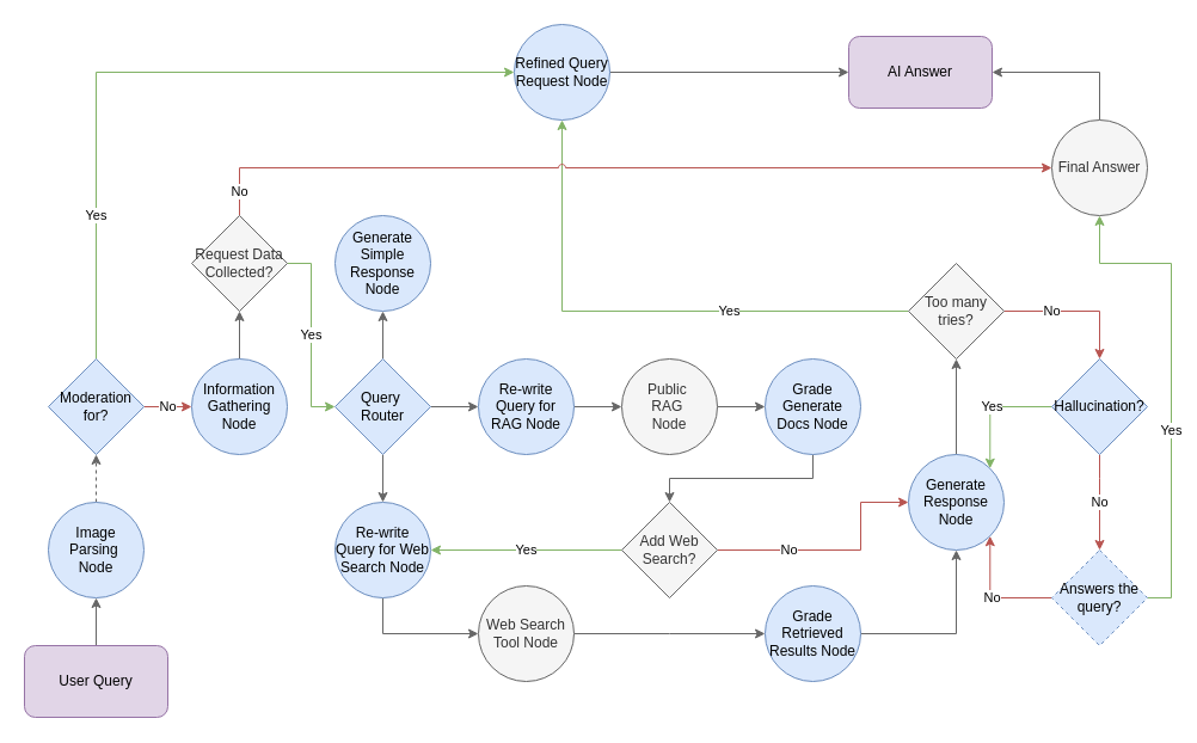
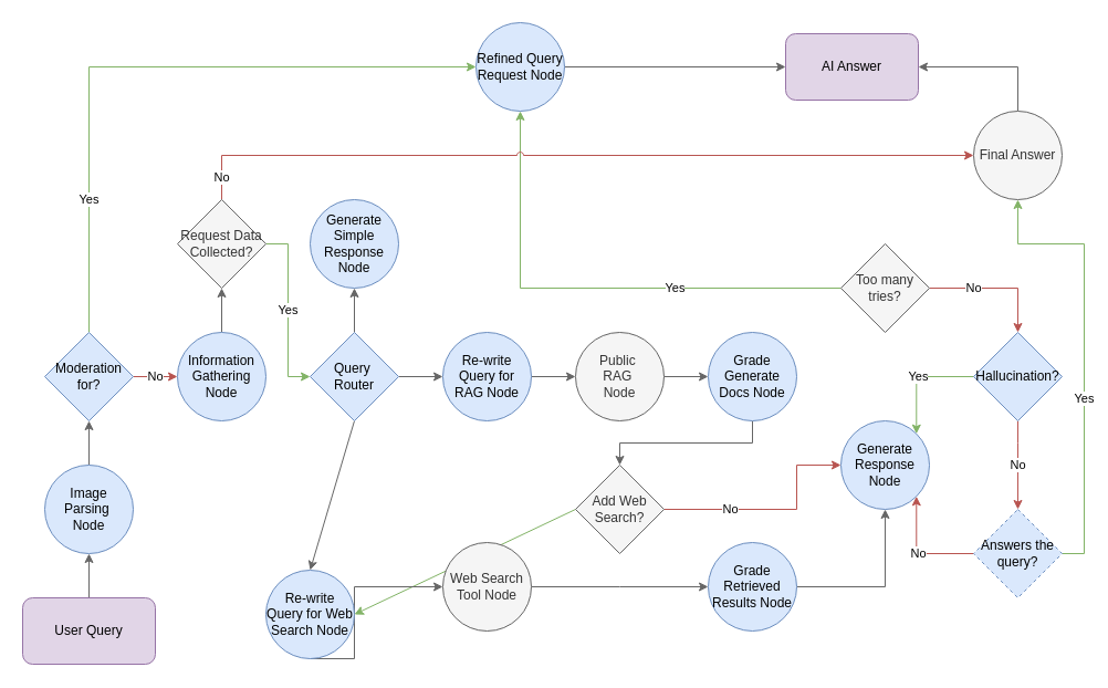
- <mxCell id="9" style="rounded=0;orthogonalLoop=1;jettySize=auto;html=1;entryX=0.5;entryY=1;entryDx=0;entryDy=0;fillColor=#f5f5f5;strokeColor=#666666;exitX=0.5;exitY=0;exitDx=0;exitDy=0;movable=0;resizable=0;rotatable=0;deletable=0;editable=0;locked=1;connectable=0;" parent="1" source="10" target="32" edge="1"><mxGeometry relative="1" as="geometry"><mxPoint x="924.961" y="400.309" as="sourcePoint" /><mxPoint x="960" y="360" as="targetPoint" /><Array as="points" /></mxGeometry></mxCell>
- <mxCell id="26" style="edgeStyle=orthogonalEdgeStyle;rounded=0;orthogonalLoop=1;jettySize=auto;html=1;entryX=0.5;entryY=1;entryDx=0;entryDy=0;fillColor=#f5f5f5;strokeColor=#666666;movable=0;resizable=0;rotatable=0;deletable=0;editable=0;locked=1;connectable=0;exitX=0.5;exitY=0;exitDx=0;exitDy=0;dashed=1;" parent="1" source="27" target="37" edge="1"><mxGeometry relative="1" as="geometry" /></mxCell>
+ <mxCell id="26" style="edgeStyle=orthogonalEdgeStyle;rounded=0;orthogonalLoop=1;jettySize=auto;html=1;entryX=0.5;entryY=1;entryDx=0;entryDy=0;fillColor=#f5f5f5;strokeColor=#666666;movable=0;resizable=0;rotatable=0;deletable=0;editable=0;locked=1;connectable=0;exitX=0.5;exitY=0;exitDx=0;exitDy=0;" parent="1" source="27" target="37" edge="1"><mxGeometry relative="1" as="geometry" /></mxCell>
- <mxCell id="12" value="Re-write Query for Web Search Node" style="ellipse;whiteSpace=wrap;html=1;aspect=fixed;fillColor=#dae8fc;strokeColor=#6c8ebf;gradientColor=none;labelBackgroundColor=none;labelBorderColor=none;movable=0;resizable=0;rotatable=0;deletable=0;editable=0;locked=1;connectable=0;" parent="1" vertex="1"><mxGeometry x="280" y="420" width="80" height="80" as="geometry" /></mxCell>
+ <mxCell id="12" value="Re-write Query for Web Search Node" style="ellipse;whiteSpace=wrap;html=1;aspect=fixed;fillColor=#dae8fc;strokeColor=#6c8ebf;gradientColor=none;labelBackgroundColor=none;labelBorderColor=none;movable=0;resizable=0;rotatable=0;deletable=0;editable=0;locked=1;connectable=0;" parent="1" vertex="1"><mxGeometry x="240" y="515" width="80" height="80" as="geometry" /></mxCell>
